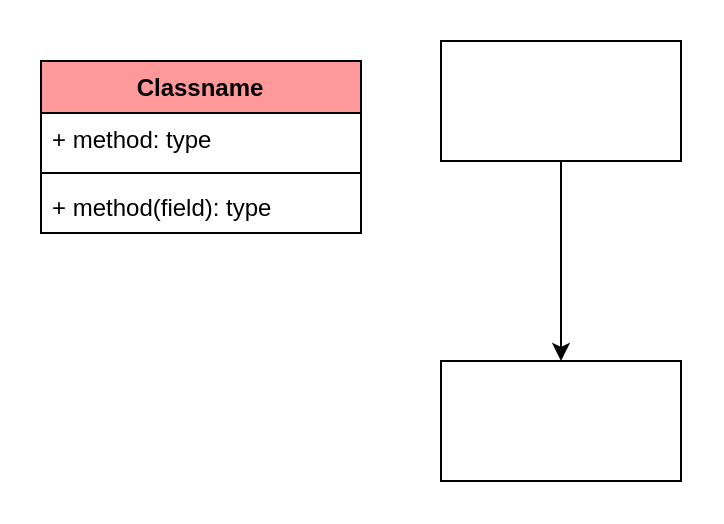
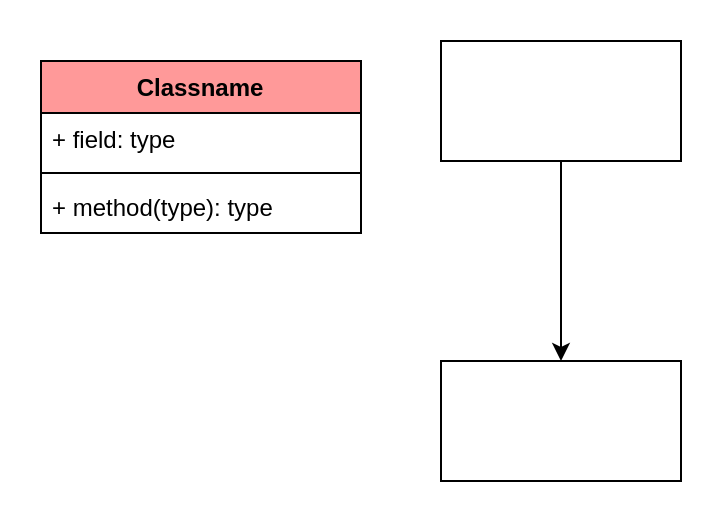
- <mxCell id="6" value="+ method: type" style="text;strokeColor=none;fillColor=none;align=left;verticalAlign=top;spacingLeft=4;spacingRight=4;overflow=hidden;rotatable=0;points=[[0,0.5],[1,0.5]];portConstraint=eastwest;" vertex="1" parent="5"><mxGeometry y="26" width="160" height="26" as="geometry" /></mxCell>
+ <mxCell id="6" value="+ field: type" style="text;strokeColor=none;fillColor=none;align=left;verticalAlign=top;spacingLeft=4;spacingRight=4;overflow=hidden;rotatable=0;points=[[0,0.5],[1,0.5]];portConstraint=eastwest;" vertex="1" parent="5"><mxGeometry y="26" width="160" height="26" as="geometry" /></mxCell>
- <mxCell id="8" value="+ method(field): type" style="text;strokeColor=none;fillColor=none;align=left;verticalAlign=top;spacingLeft=4;spacingRight=4;overflow=hidden;rotatable=0;points=[[0,0.5],[1,0.5]];portConstraint=eastwest;" vertex="1" parent="5"><mxGeometry y="60" width="160" height="26" as="geometry" /></mxCell>
+ <mxCell id="8" value="+ method(type): type" style="text;strokeColor=none;fillColor=none;align=left;verticalAlign=top;spacingLeft=4;spacingRight=4;overflow=hidden;rotatable=0;points=[[0,0.5],[1,0.5]];portConstraint=eastwest;" vertex="1" parent="5"><mxGeometry y="60" width="160" height="26" as="geometry" /></mxCell>
